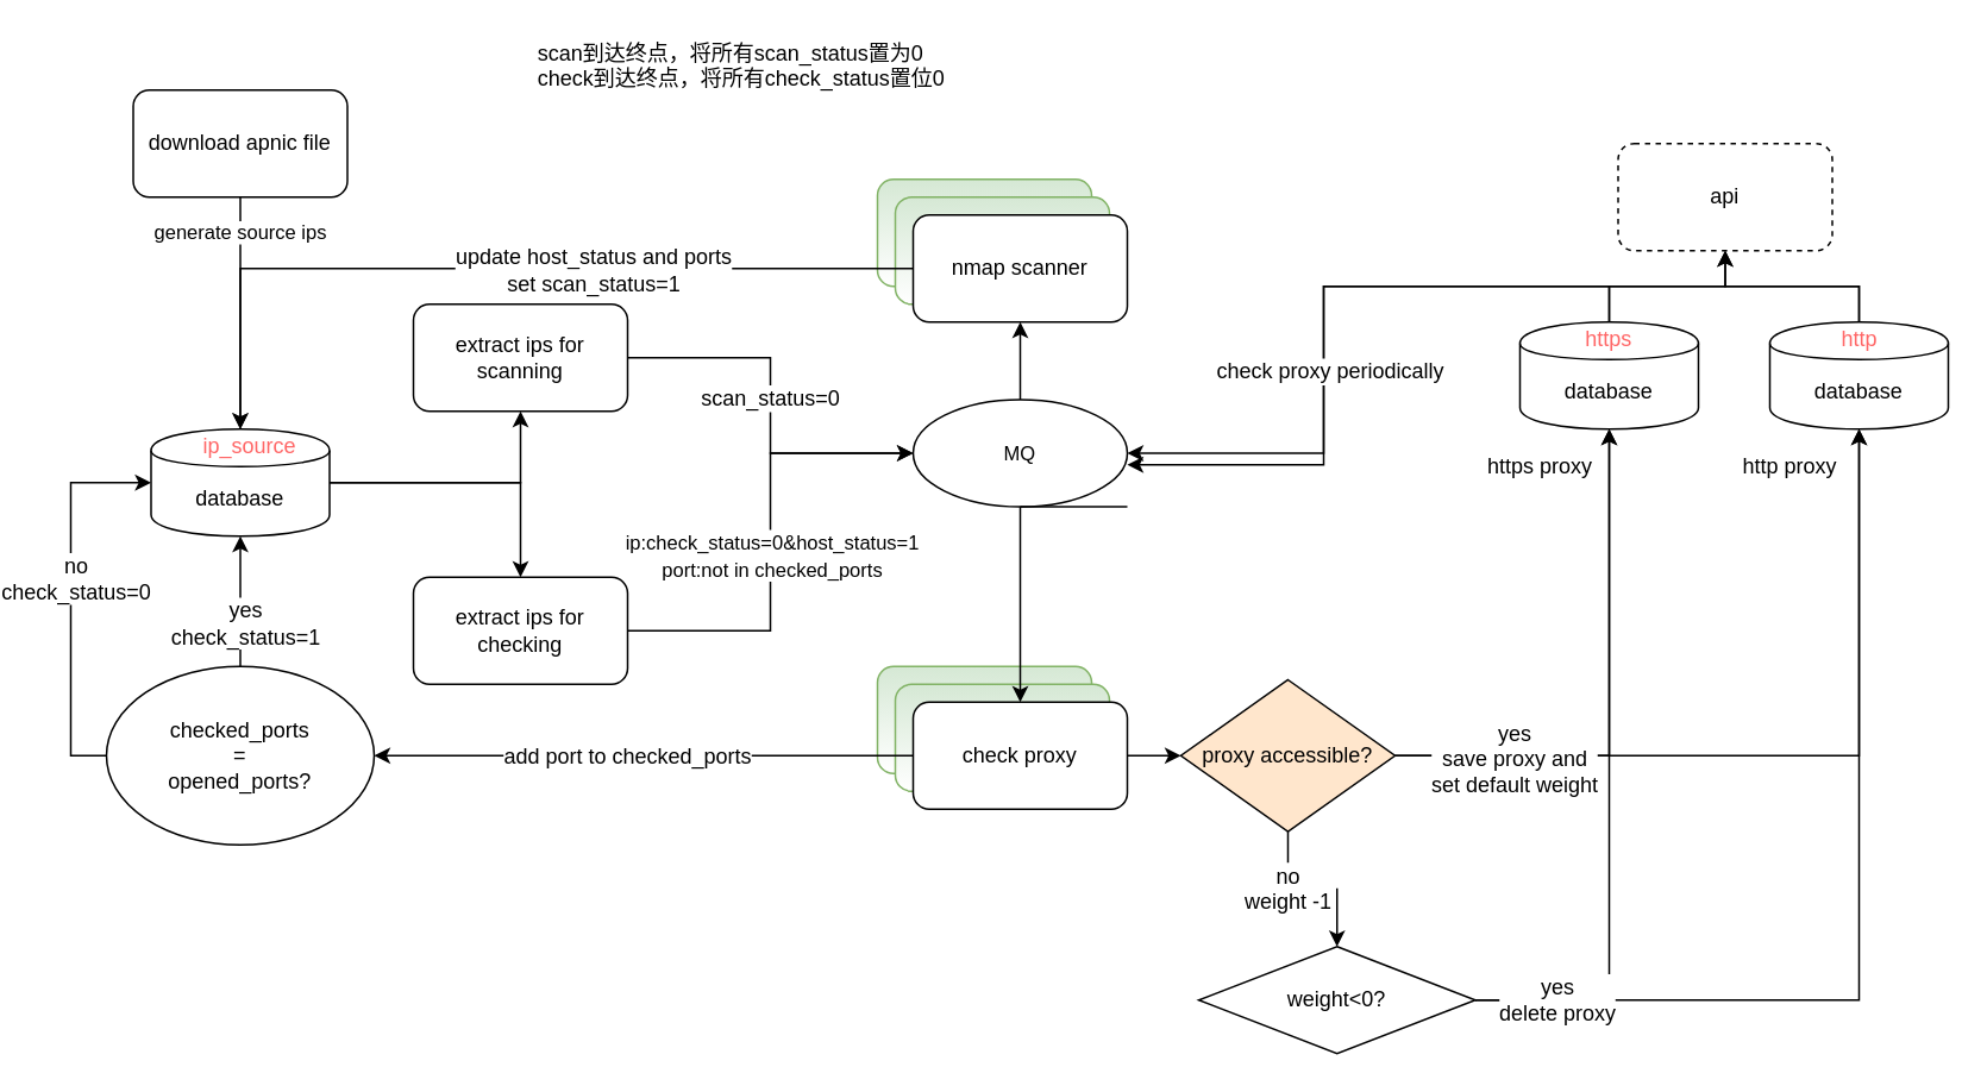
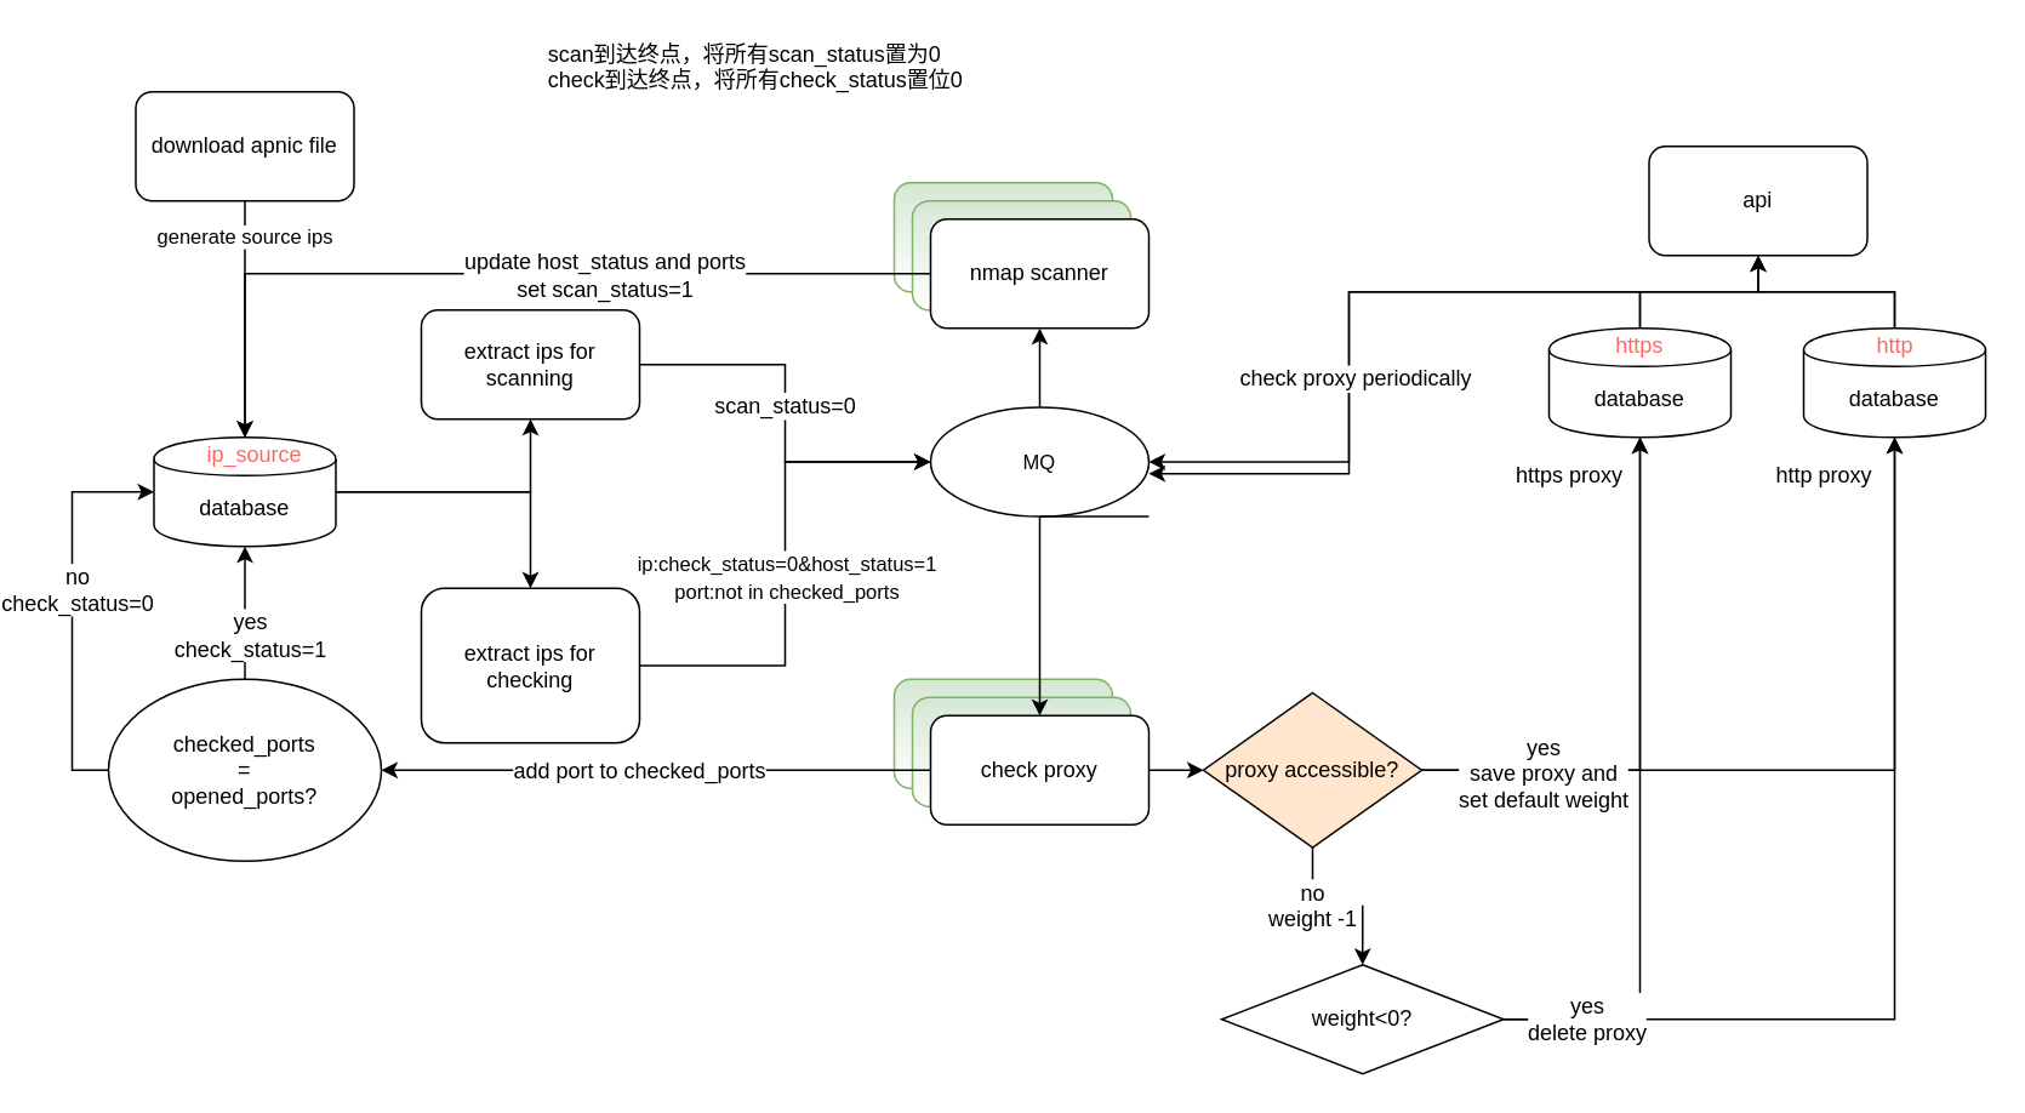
- <mxCell id="54" value="api" style="rounded=1;whiteSpace=wrap;html=1;shadow=0;glass=0;comic=0;labelBackgroundColor=none;strokeColor=#000000;fillColor=none;gradientColor=none;fontColor=#000000;align=center;dashed=1;" parent="1" vertex="1"><mxGeometry x="867" y="80" width="120" height="60" as="geometry" /></mxCell>
+ <mxCell id="54" value="api" style="rounded=1;whiteSpace=wrap;html=1;shadow=0;glass=0;comic=0;labelBackgroundColor=none;strokeColor=#000000;fillColor=none;gradientColor=none;fontColor=#000000;align=center;" parent="1" vertex="1"><mxGeometry x="867" y="80" width="120" height="60" as="geometry" /></mxCell>
- <mxCell id="23" value="extract ips for checking" style="rounded=1;whiteSpace=wrap;html=1;shadow=0;glass=0;comic=0;labelBackgroundColor=none;strokeColor=#000000;fillColor=none;gradientColor=none;fontColor=#000000;align=center;" parent="1" vertex="1"><mxGeometry x="192" y="323" width="120" height="60" as="geometry" /></mxCell>
+ <mxCell id="23" value="extract ips for checking" style="rounded=1;whiteSpace=wrap;html=1;shadow=0;glass=0;comic=0;labelBackgroundColor=none;strokeColor=#000000;fillColor=none;gradientColor=none;fontColor=#000000;align=center;" parent="1" vertex="1"><mxGeometry x="192" y="323" width="120" height="85" as="geometry" /></mxCell>
